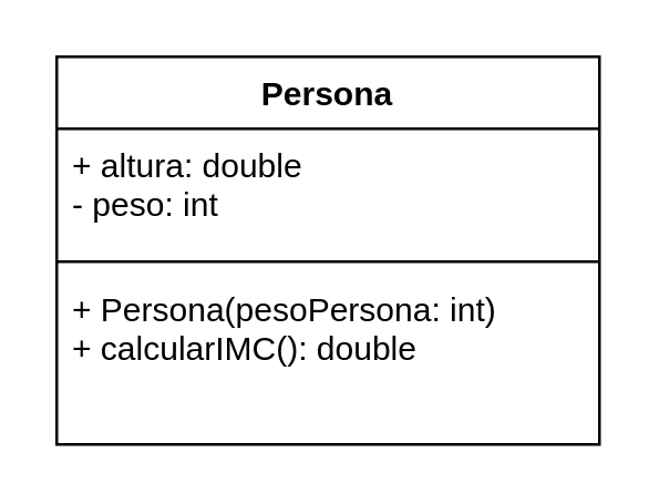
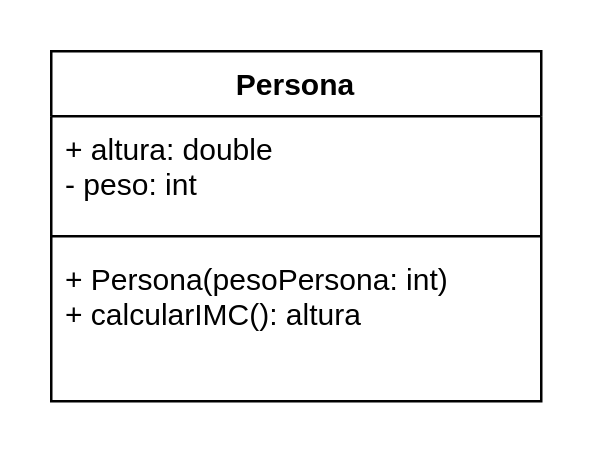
- <mxCell id="5" value="+ Persona(pesoPersona: int)&#10;+ calcularIMC(): double" style="text;strokeColor=none;fillColor=none;align=left;verticalAlign=top;spacingLeft=4;spacingRight=4;overflow=hidden;rotatable=0;points=[[0,0.5],[1,0.5]];portConstraint=eastwest;" vertex="1" parent="2"><mxGeometry y="78" width="196" height="62" as="geometry" /></mxCell>
+ <mxCell id="5" value="+ Persona(pesoPersona: int)&#10;+ calcularIMC(): altura" style="text;strokeColor=none;fillColor=none;align=left;verticalAlign=top;spacingLeft=4;spacingRight=4;overflow=hidden;rotatable=0;points=[[0,0.5],[1,0.5]];portConstraint=eastwest;" vertex="1" parent="2"><mxGeometry y="78" width="196" height="62" as="geometry" /></mxCell>
